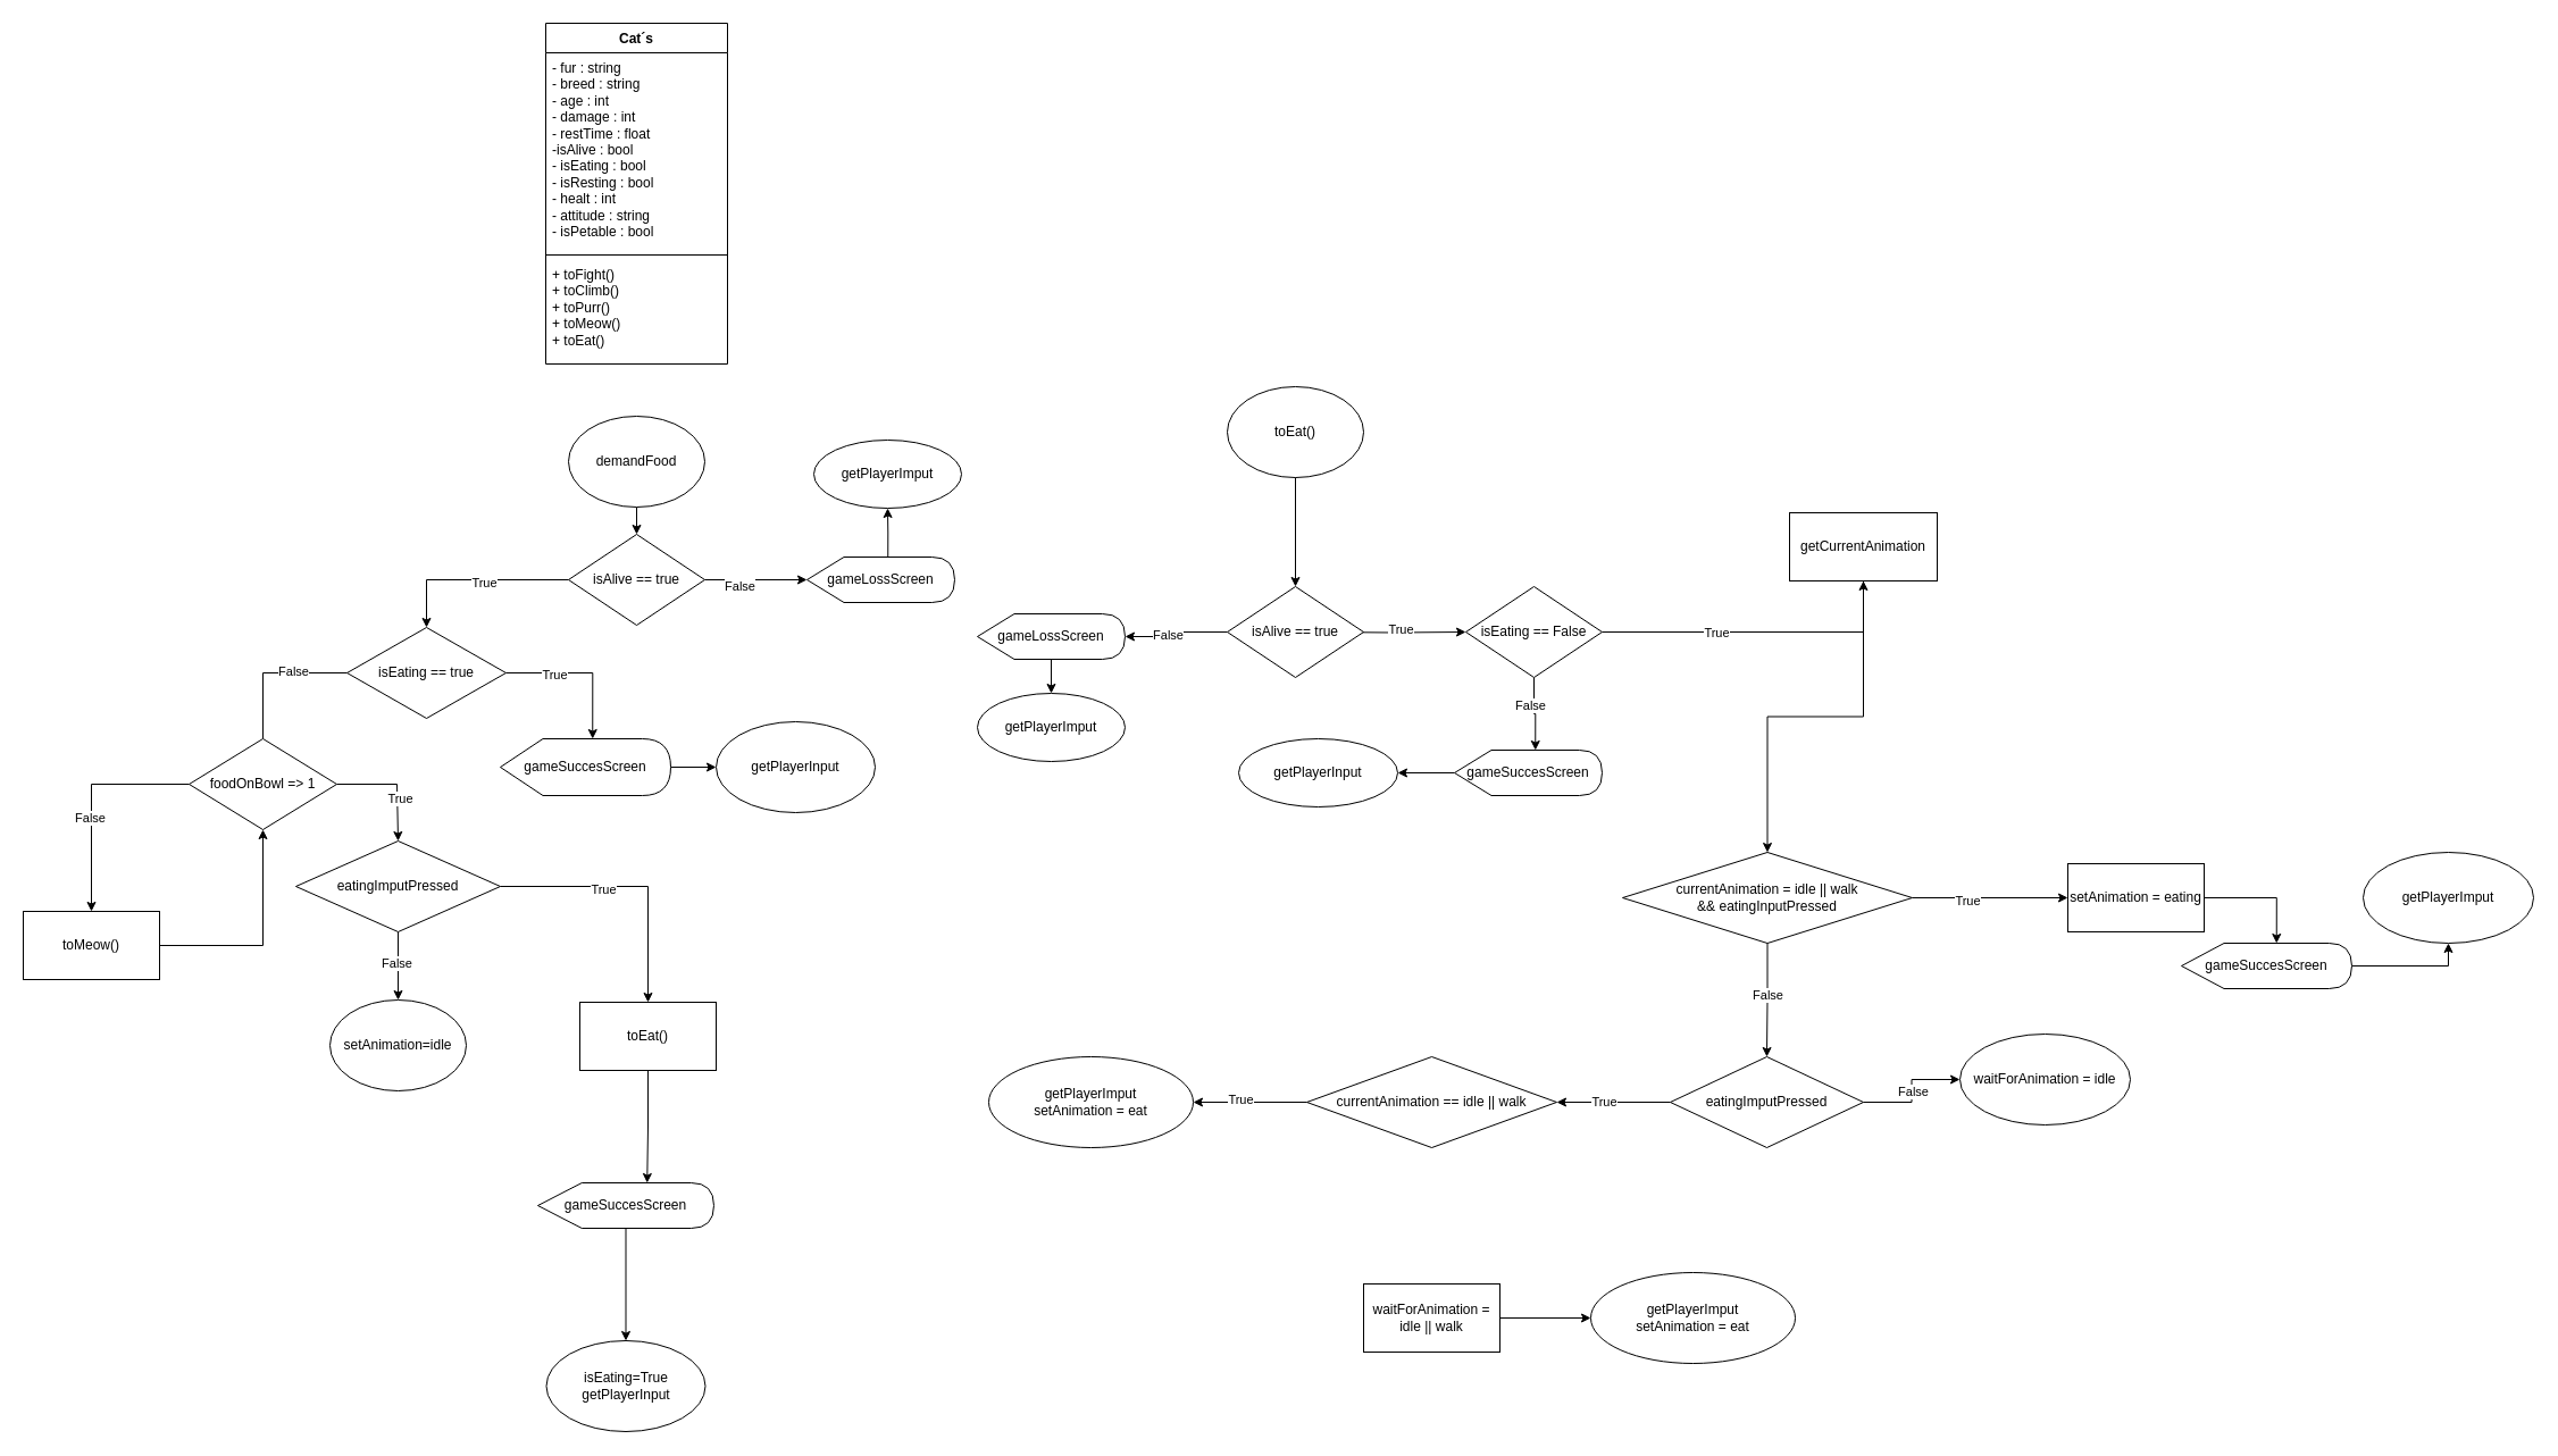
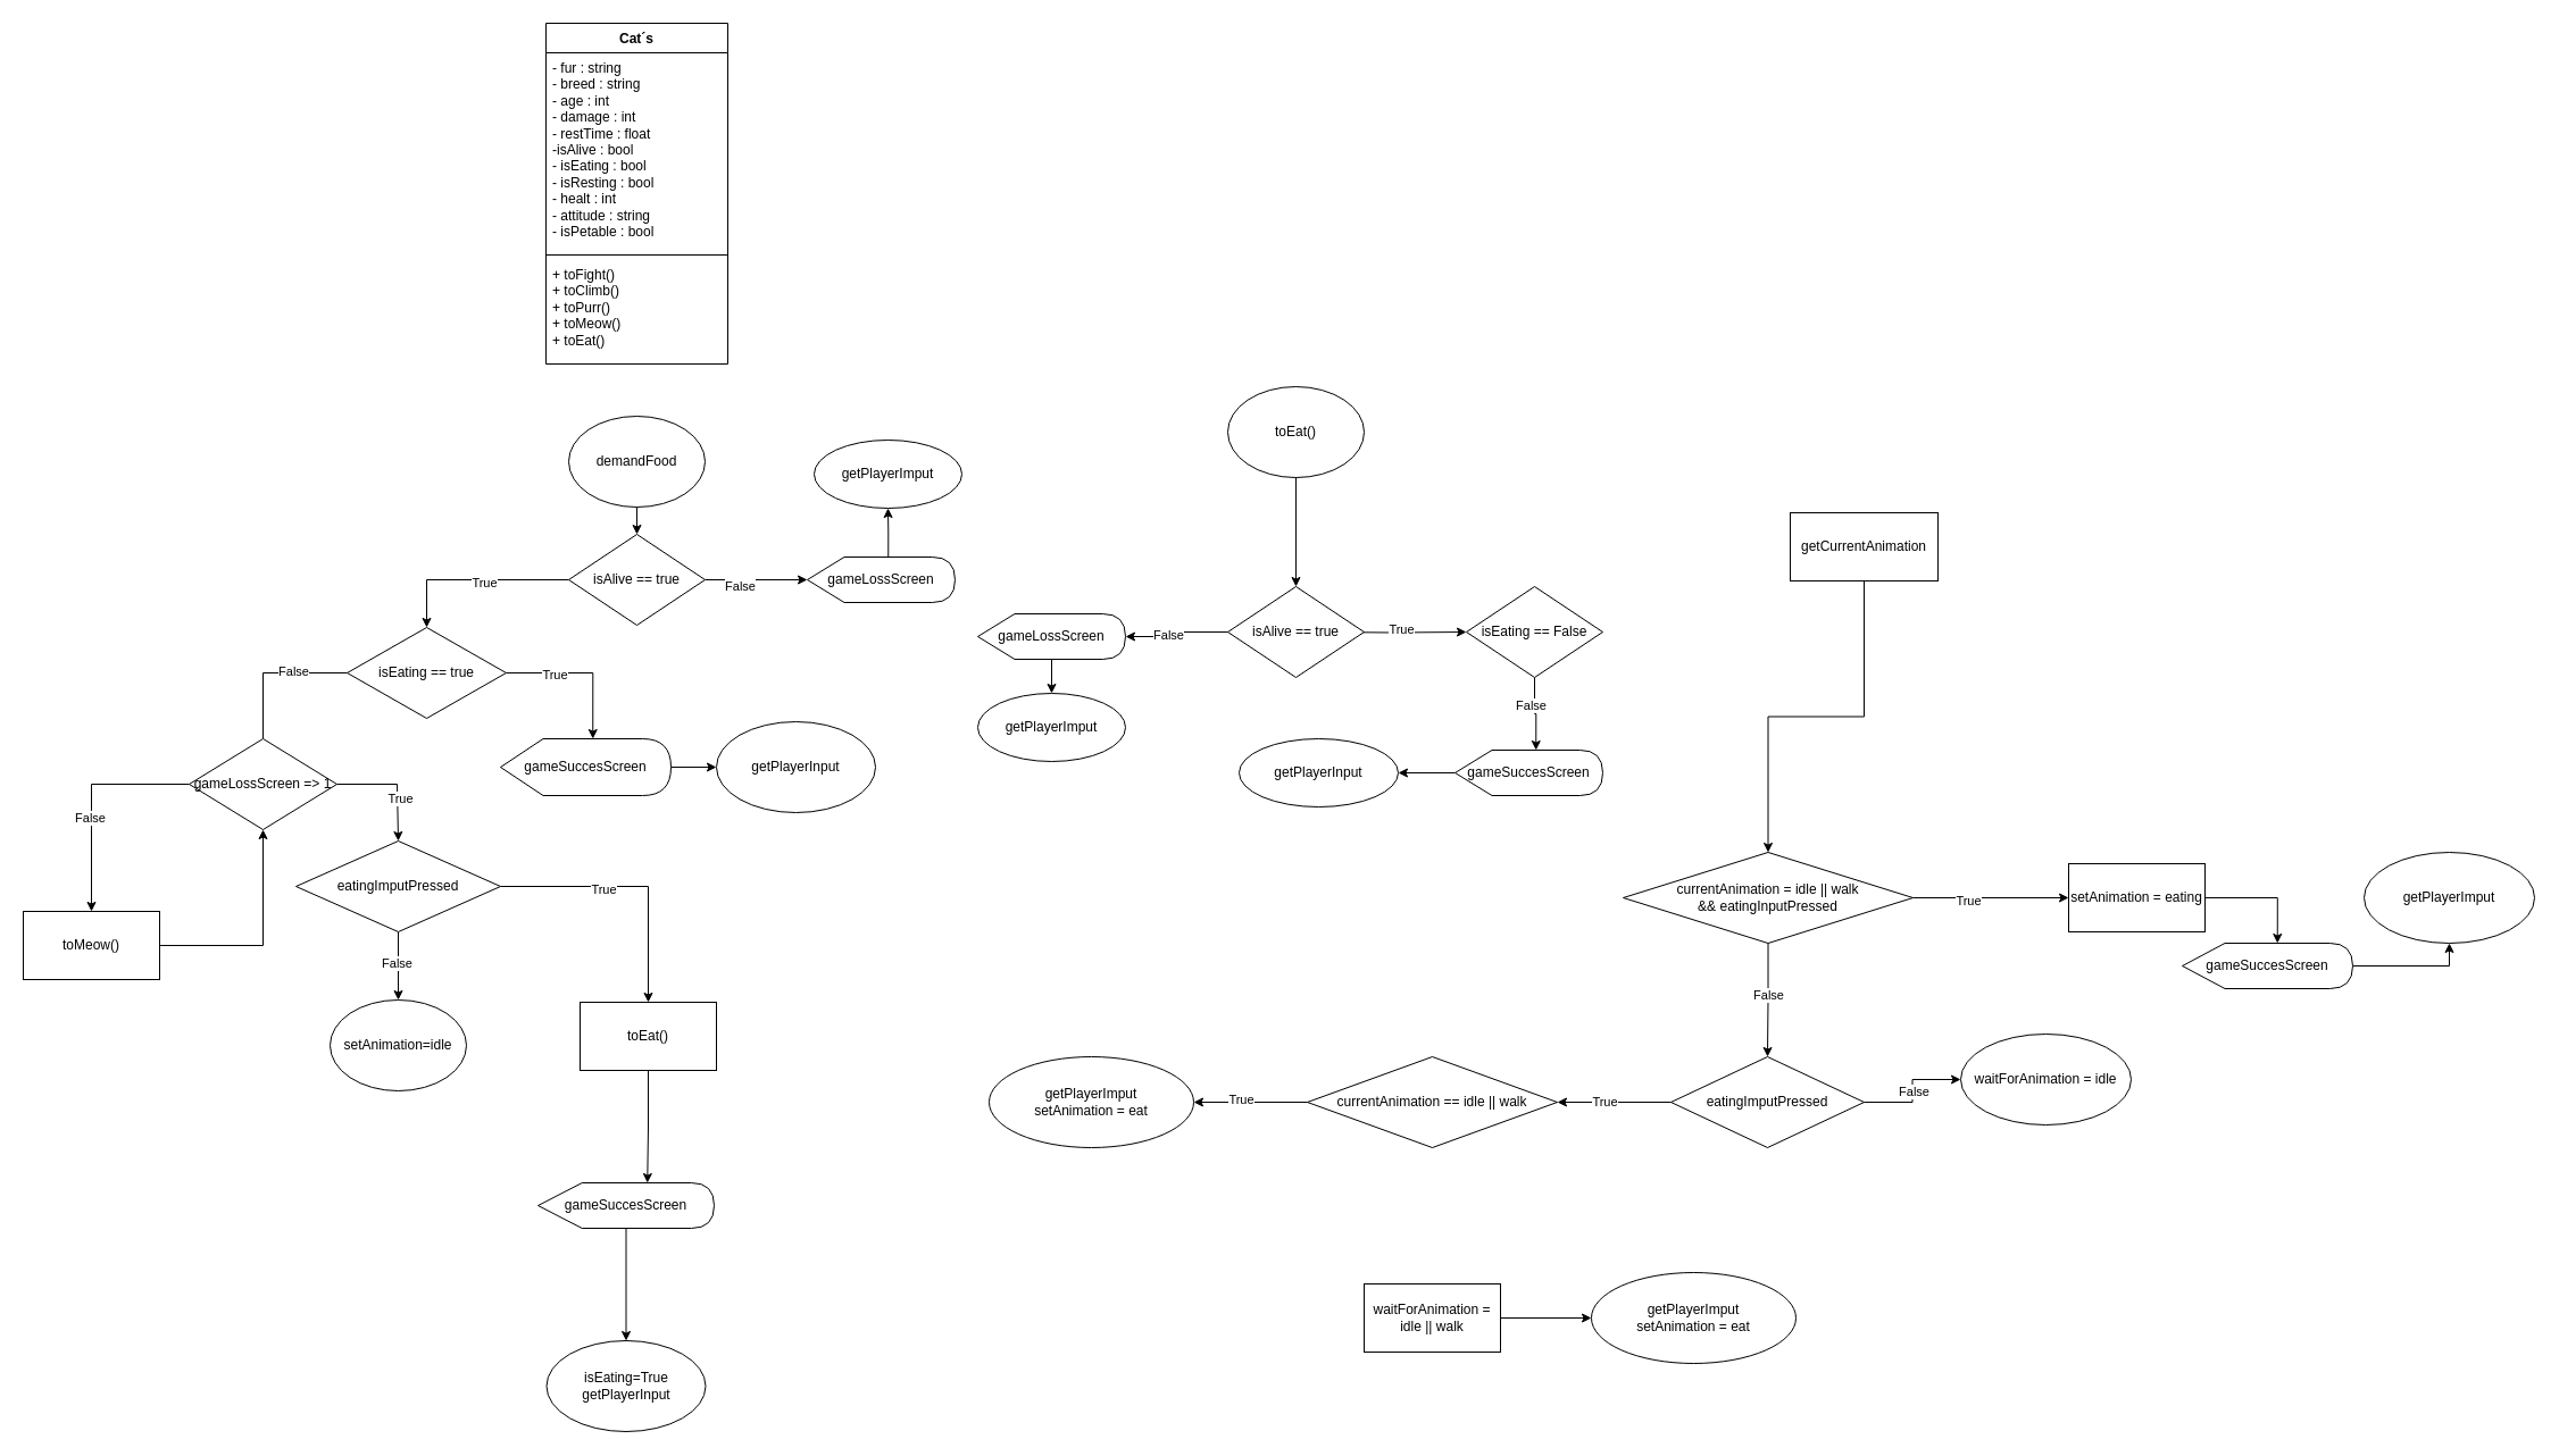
- <mxCell id="42" value="" style="edgeStyle=orthogonalEdgeStyle;rounded=0;orthogonalLoop=1;jettySize=auto;html=1;" edge="1" parent="1" source="44" target="46"><mxGeometry relative="1" as="geometry" /></mxCell>
- <mxCell id="43" value="True" style="edgeLabel;html=1;align=center;verticalAlign=middle;resizable=0;points=[];" vertex="1" connectable="0" parent="42"><mxGeometry x="-0.275" relative="1" as="geometry"><mxPoint as="offset" /></mxGeometry></mxCell>
- <mxCell id="26" value="foodOnBowl =&amp;gt; 1" style="rhombus;whiteSpace=wrap;html=1;" vertex="1" parent="1"><mxGeometry x="166" y="650" width="130" height="80" as="geometry" /></mxCell>
+ <mxCell id="26" value="gameLossScreen =&amp;gt; 1" style="rhombus;whiteSpace=wrap;html=1;" vertex="1" parent="1"><mxGeometry x="166" y="650" width="130" height="80" as="geometry" /></mxCell>
